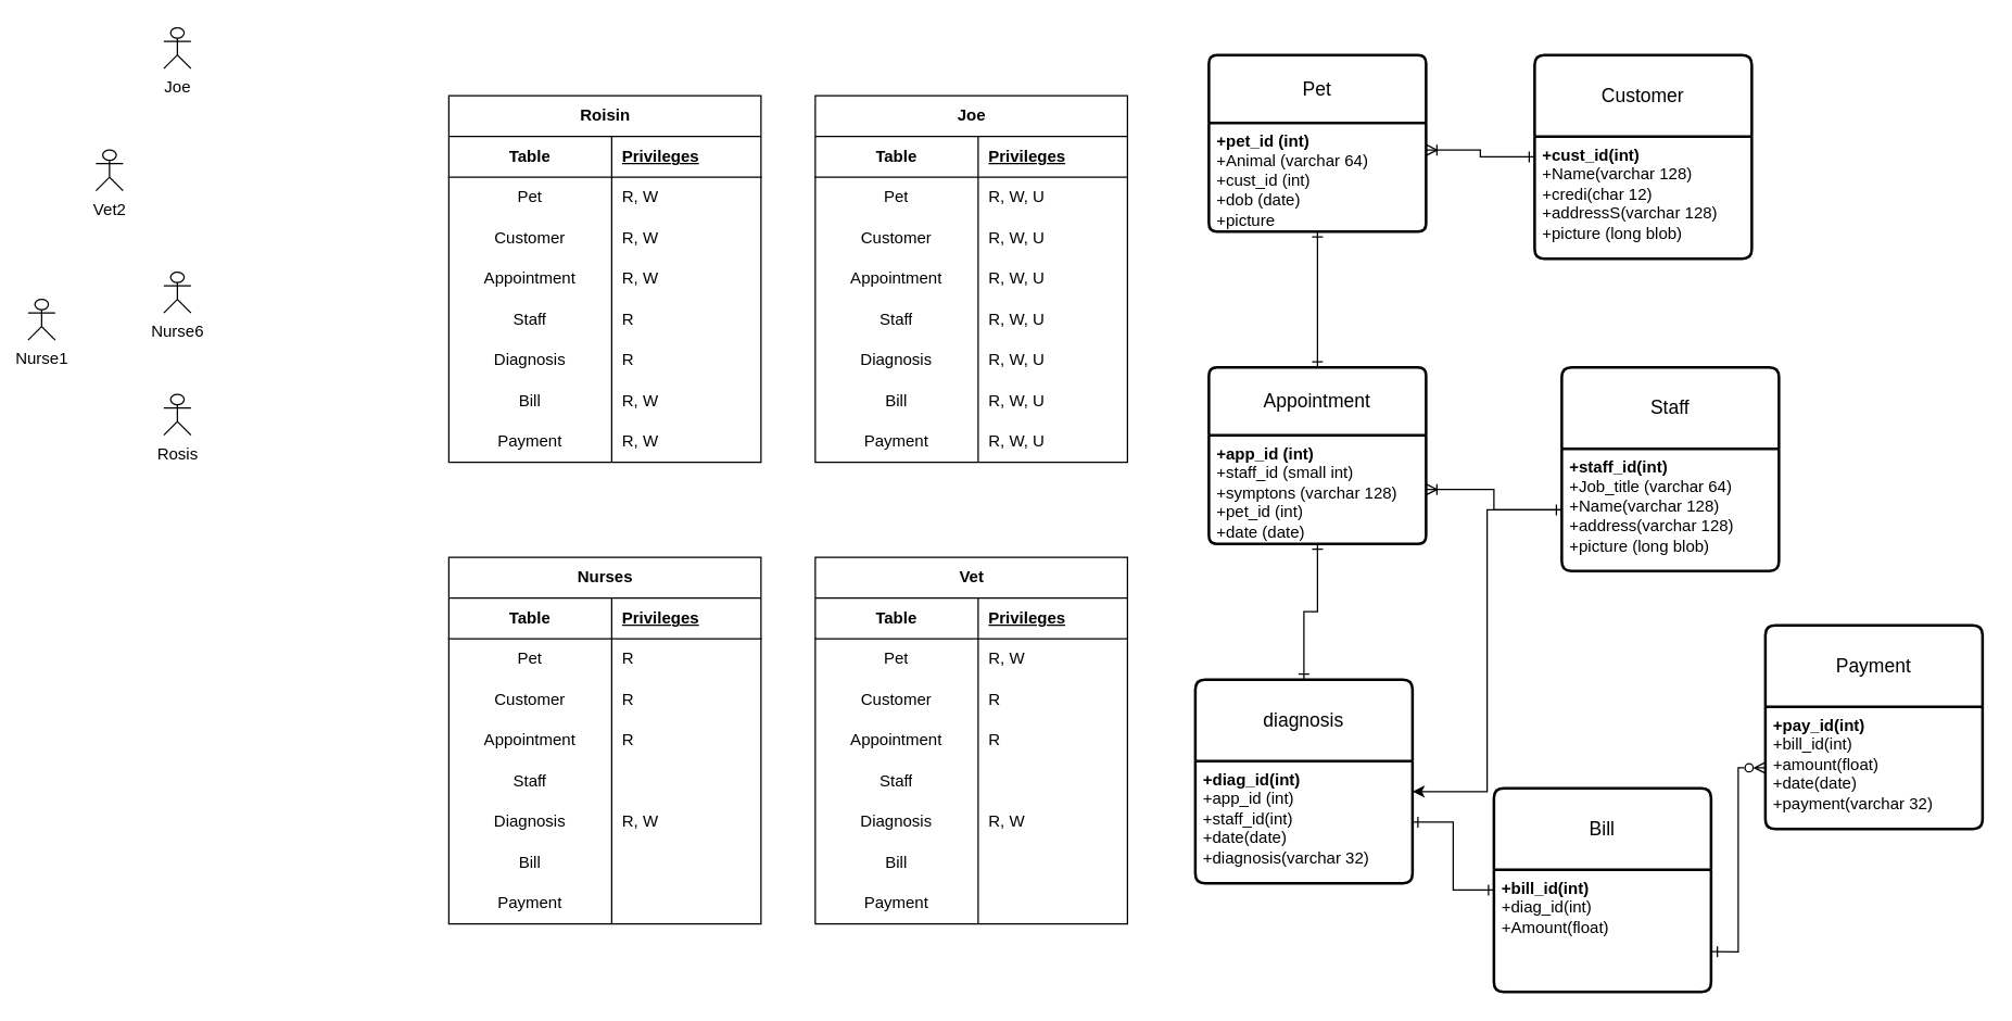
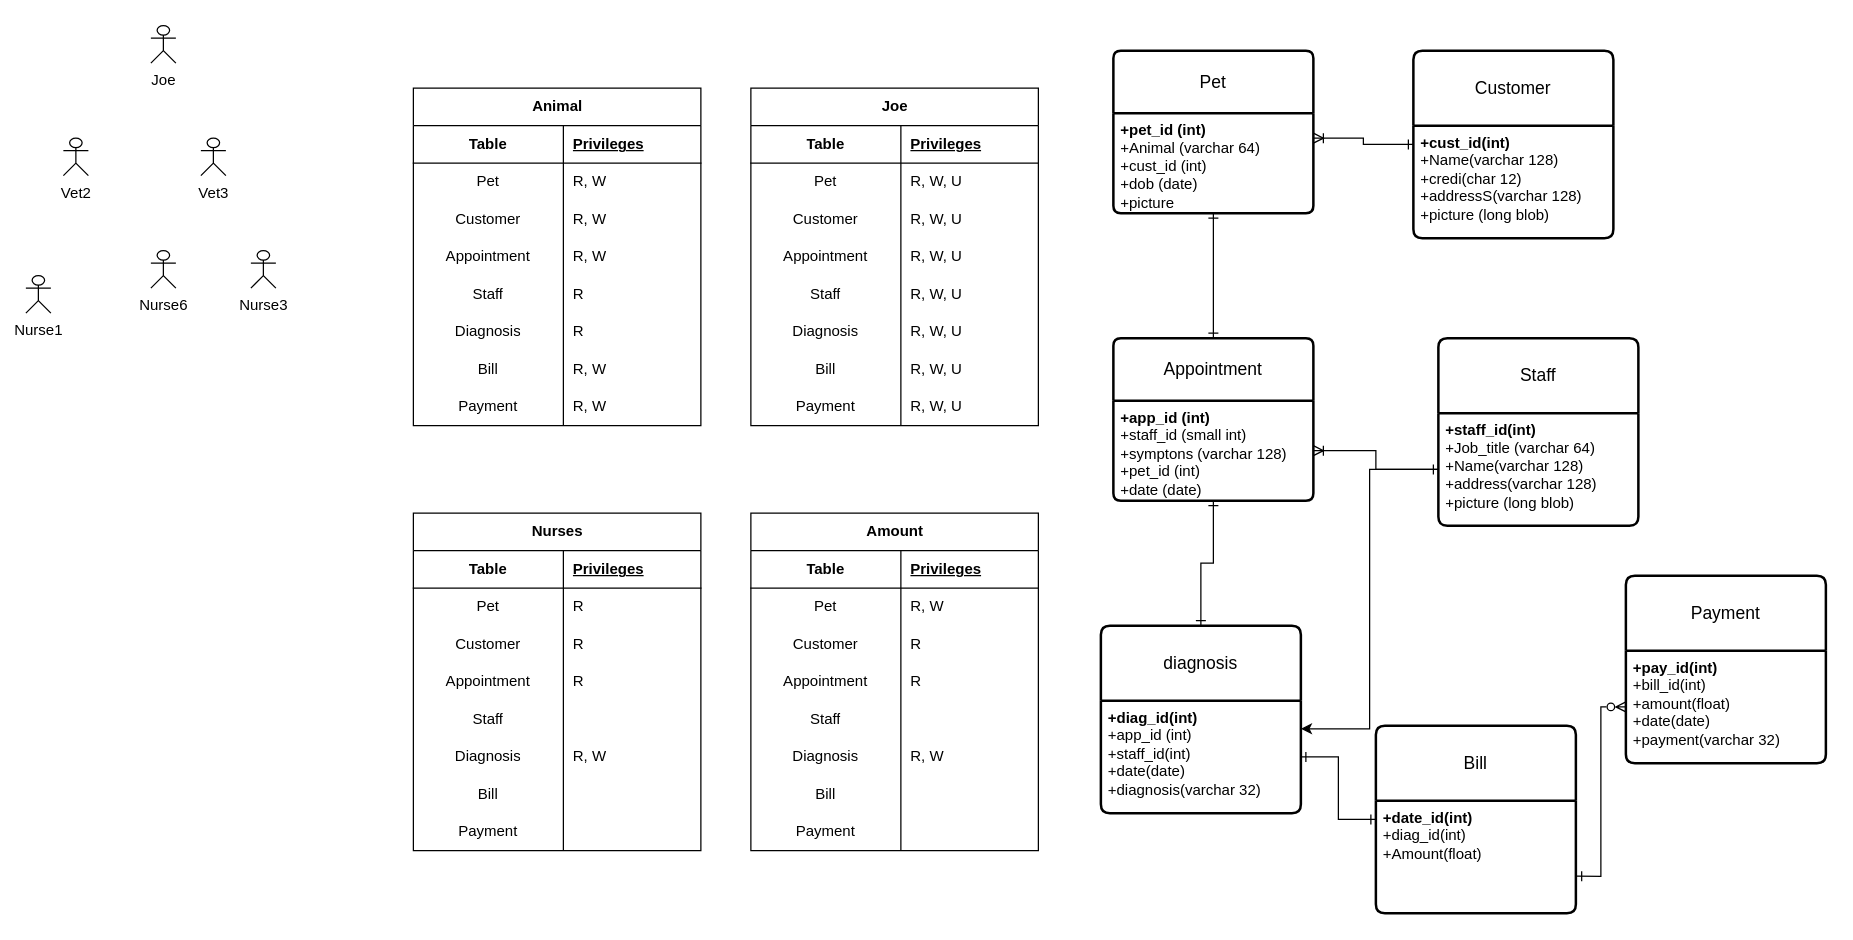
- <mxCell id="29" value="Roisin&lt;br&gt;" style="shape=table;startSize=30;container=1;collapsible=1;childLayout=tableLayout;fixedRows=1;rowLines=0;fontStyle=1;align=center;resizeLast=1;html=1;" parent="1" vertex="1"><mxGeometry x="330" y="70" width="230" height="270" as="geometry" /></mxCell>
+ <mxCell id="29" value="Animal&lt;br&gt;" style="shape=table;startSize=30;container=1;collapsible=1;childLayout=tableLayout;fixedRows=1;rowLines=0;fontStyle=1;align=center;resizeLast=1;html=1;" parent="1" vertex="1"><mxGeometry x="330" y="70" width="230" height="270" as="geometry" /></mxCell>
- <mxCell id="23" value="Vet2&lt;br&gt;" style="shape=umlActor;verticalLabelPosition=bottom;verticalAlign=top;html=1;" parent="1" vertex="1"><mxGeometry x="70" y="110" width="20" height="30" as="geometry" /></mxCell>
+ <mxCell id="23" value="Vet2&lt;br&gt;" style="shape=umlActor;verticalLabelPosition=bottom;verticalAlign=top;html=1;" parent="1" vertex="1"><mxGeometry x="50" y="110" width="20" height="30" as="geometry" /></mxCell>
+ <mxCell id="24" value="Vet3" style="shape=umlActor;verticalLabelPosition=bottom;verticalAlign=top;html=1;" parent="1" vertex="1"><mxGeometry x="160" y="110" width="20" height="30" as="geometry" /></mxCell>
+ <mxCell id="27" value="Nurse3" style="shape=umlActor;verticalLabelPosition=bottom;verticalAlign=top;html=1;" parent="1" vertex="1"><mxGeometry x="200" y="200" width="20" height="30" as="geometry" /></mxCell>
- <mxCell id="28" value="Rosis" style="shape=umlActor;verticalLabelPosition=bottom;verticalAlign=top;html=1;" parent="1" vertex="1"><mxGeometry x="120" y="290" width="20" height="30" as="geometry" /></mxCell>
- <mxCell id="79" value="Vet" style="shape=table;startSize=30;container=1;collapsible=1;childLayout=tableLayout;fixedRows=1;rowLines=0;fontStyle=1;align=center;resizeLast=1;html=1;" parent="1" vertex="1"><mxGeometry x="600" y="410" width="230" height="270" as="geometry" /></mxCell>
+ <mxCell id="79" value="Amount" style="shape=table;startSize=30;container=1;collapsible=1;childLayout=tableLayout;fixedRows=1;rowLines=0;fontStyle=1;align=center;resizeLast=1;html=1;" parent="1" vertex="1"><mxGeometry x="600" y="410" width="230" height="270" as="geometry" /></mxCell>
- <mxCell id="14" value="&lt;b&gt;+bill_id(int)&lt;br&gt;&lt;/b&gt;+diag_id(int)&lt;br&gt;+Amount(float)" style="align=left;strokeColor=none;fillColor=none;spacingLeft=4;fontSize=12;verticalAlign=top;resizable=0;rotatable=0;part=1;html=1;" parent="13" vertex="1"><mxGeometry y="60" width="160" height="90" as="geometry" /></mxCell>
+ <mxCell id="14" value="&lt;b&gt;+date_id(int)&lt;br&gt;&lt;/b&gt;+diag_id(int)&lt;br&gt;+Amount(float)" style="align=left;strokeColor=none;fillColor=none;spacingLeft=4;fontSize=12;verticalAlign=top;resizable=0;rotatable=0;part=1;html=1;" parent="13" vertex="1"><mxGeometry y="60" width="160" height="90" as="geometry" /></mxCell>
